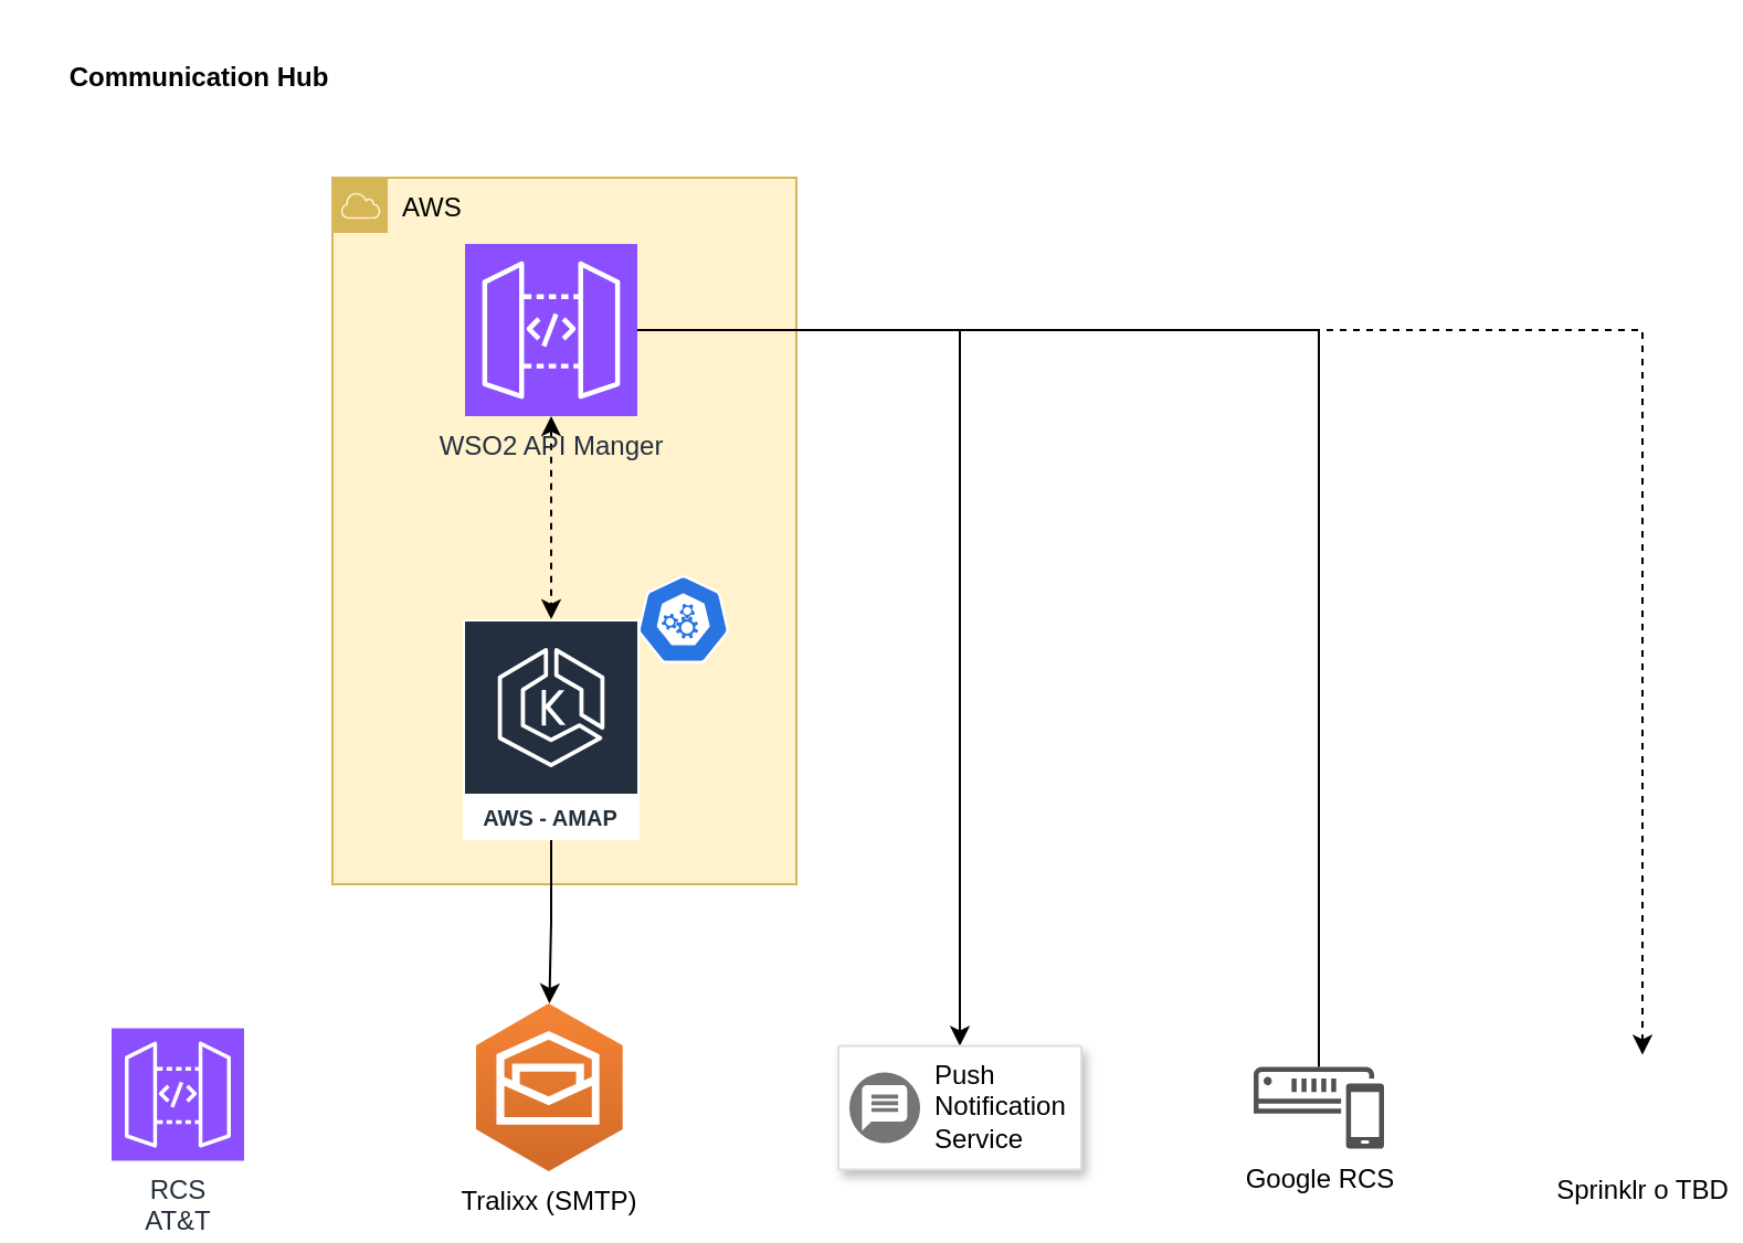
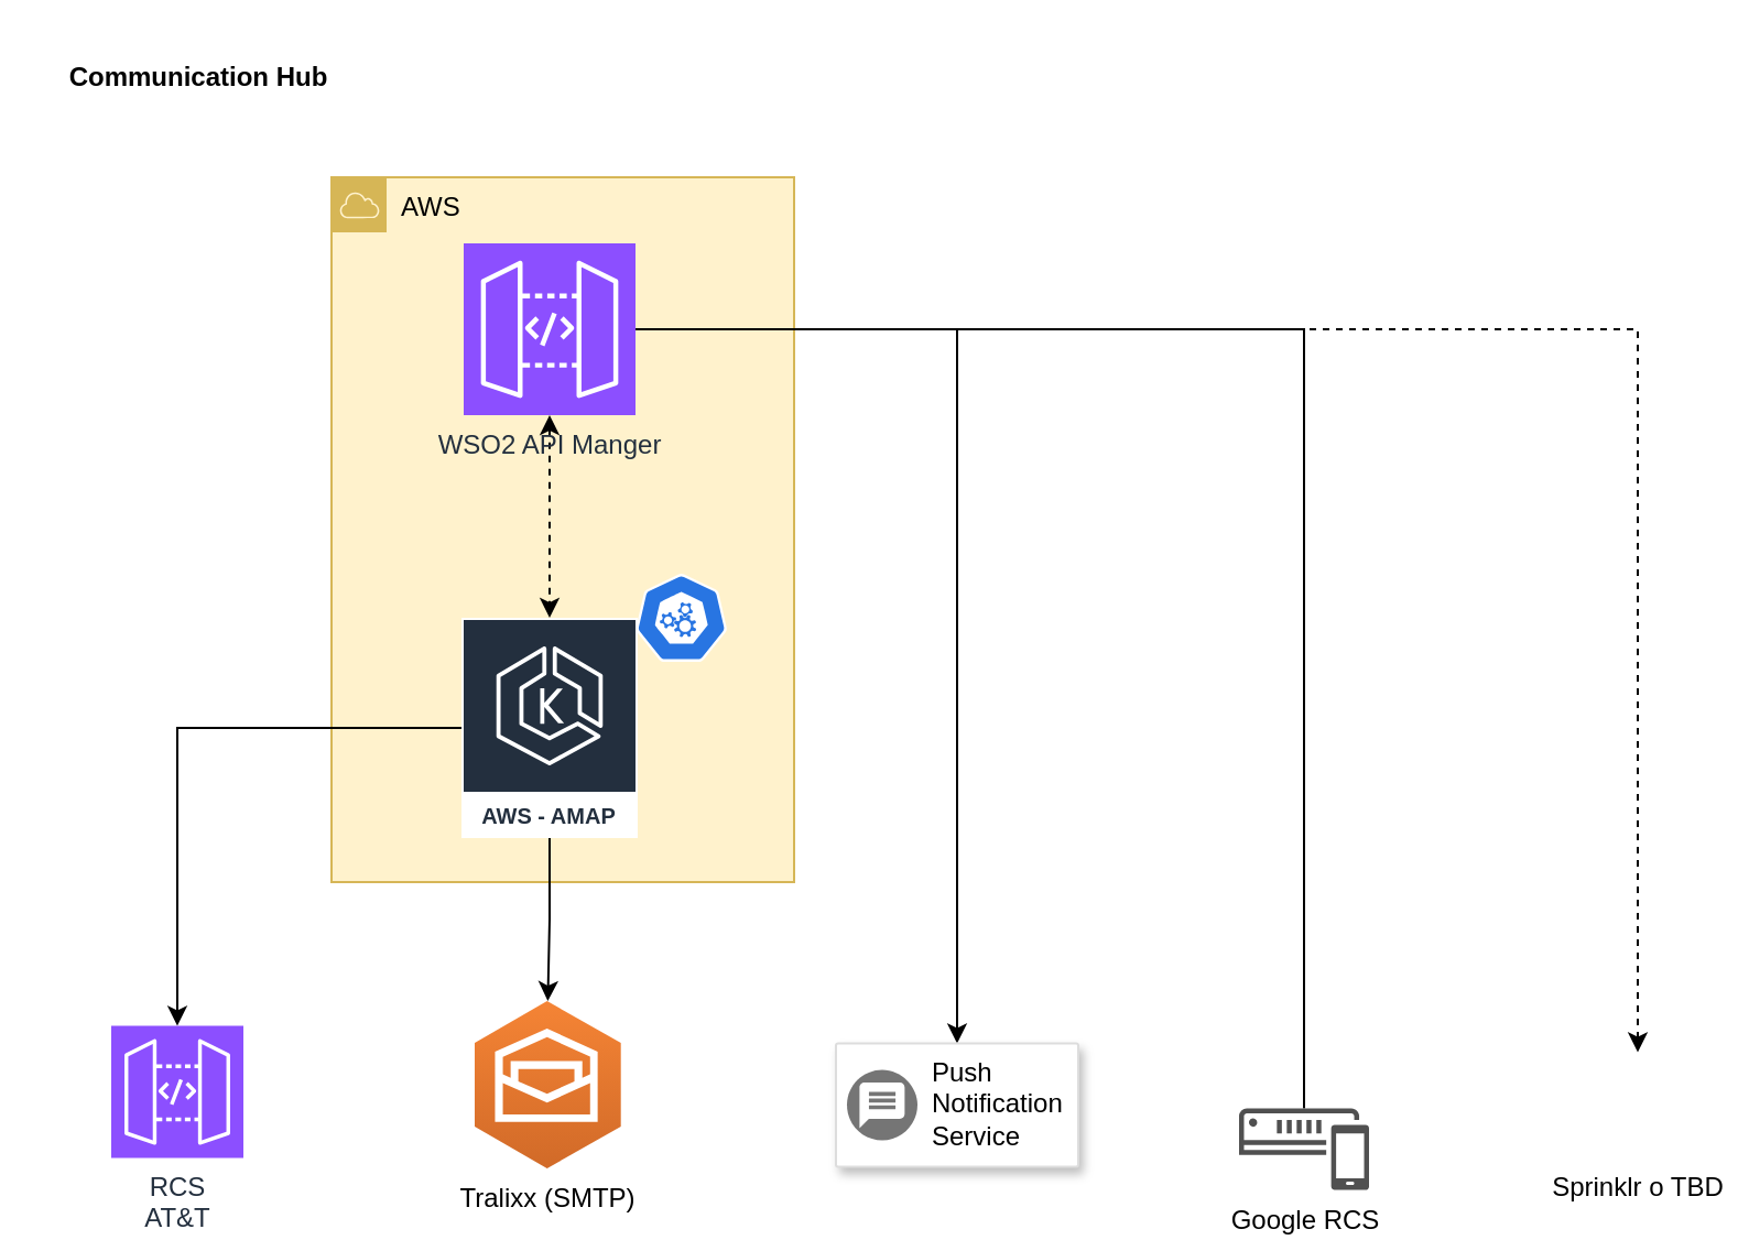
+ <mxCell id="5" style="edgeStyle=orthogonalEdgeStyle;rounded=0;orthogonalLoop=1;jettySize=auto;html=1;" parent="1" source="10" target="12" edge="1"><mxGeometry relative="1" as="geometry" /></mxCell>
- <mxCell id="16" value="Google RCS" style="sketch=0;pointerEvents=1;shadow=0;dashed=0;html=1;strokeColor=none;fillColor=#505050;labelPosition=center;verticalLabelPosition=bottom;verticalAlign=top;outlineConnect=0;align=center;shape=mxgraph.office.communications.sms_gateway;" parent="1" vertex="1"><mxGeometry x="567" y="482.75" width="59" height="37" as="geometry" /></mxCell>
+ <mxCell id="16" value="Google RCS" style="sketch=0;pointerEvents=1;shadow=0;dashed=0;html=1;strokeColor=none;fillColor=#505050;labelPosition=center;verticalLabelPosition=bottom;verticalAlign=top;outlineConnect=0;align=center;shape=mxgraph.office.communications.sms_gateway;" parent="1" vertex="1"><mxGeometry x="562" y="502.75" width="59" height="37" as="geometry" /></mxCell>
